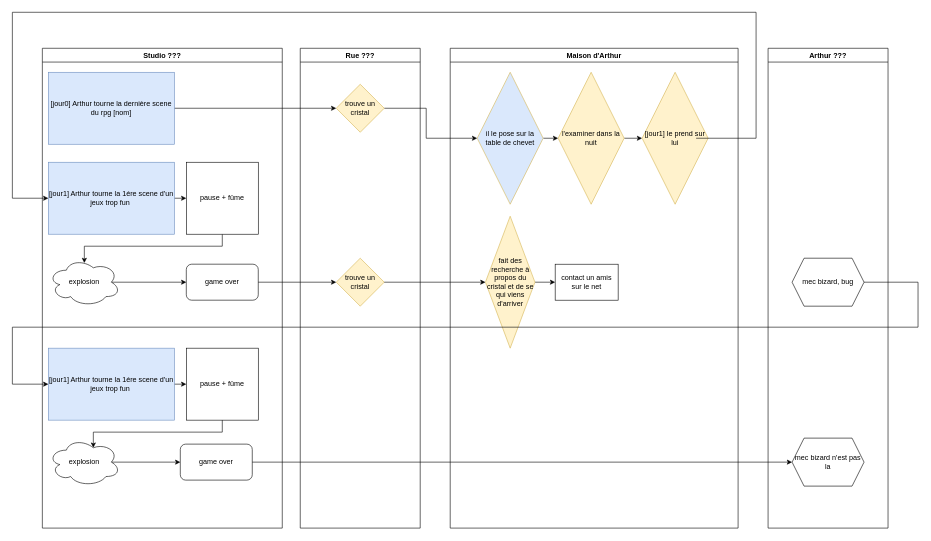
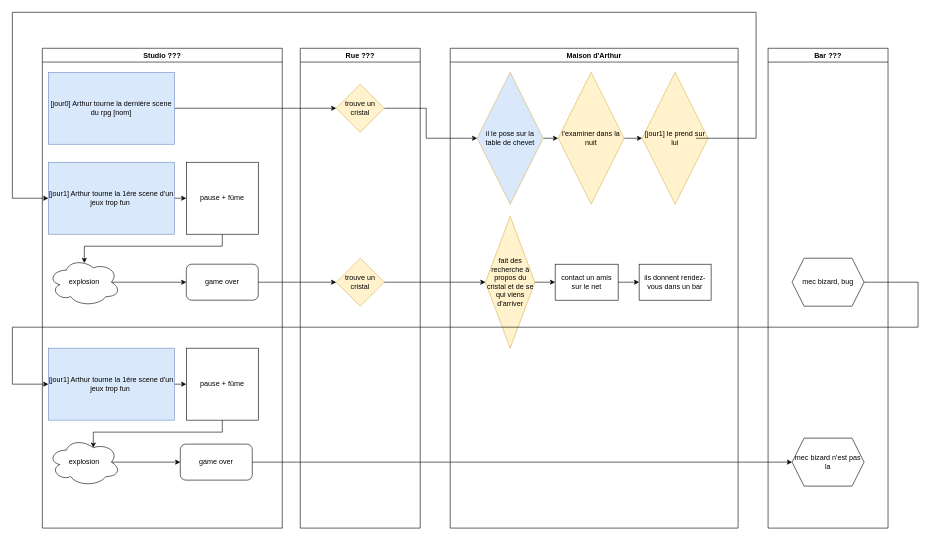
- <mxCell id="37" value="Arthur ???" style="swimlane;whiteSpace=wrap;html=1;" vertex="1" parent="1"><mxGeometry x="1280" y="80" width="200" height="800" as="geometry" /></mxCell>
+ <mxCell id="37" value="Bar ???" style="swimlane;whiteSpace=wrap;html=1;" vertex="1" parent="1"><mxGeometry x="1280" y="80" width="200" height="800" as="geometry" /></mxCell>
+ <mxCell id="14" style="edgeStyle=orthogonalEdgeStyle;rounded=0;orthogonalLoop=1;jettySize=auto;html=1;exitX=1;exitY=0.5;exitDx=0;exitDy=0;entryX=0;entryY=0.5;entryDx=0;entryDy=0;" edge="1" parent="4" source="12" target="13"><mxGeometry relative="1" as="geometry" /></mxCell>
+ <mxCell id="13" value="ils donnent rendez-vous dans un bar" style="rounded=0;whiteSpace=wrap;html=1;" vertex="1" parent="4"><mxGeometry x="315" y="360" width="120" height="60" as="geometry" /></mxCell>
